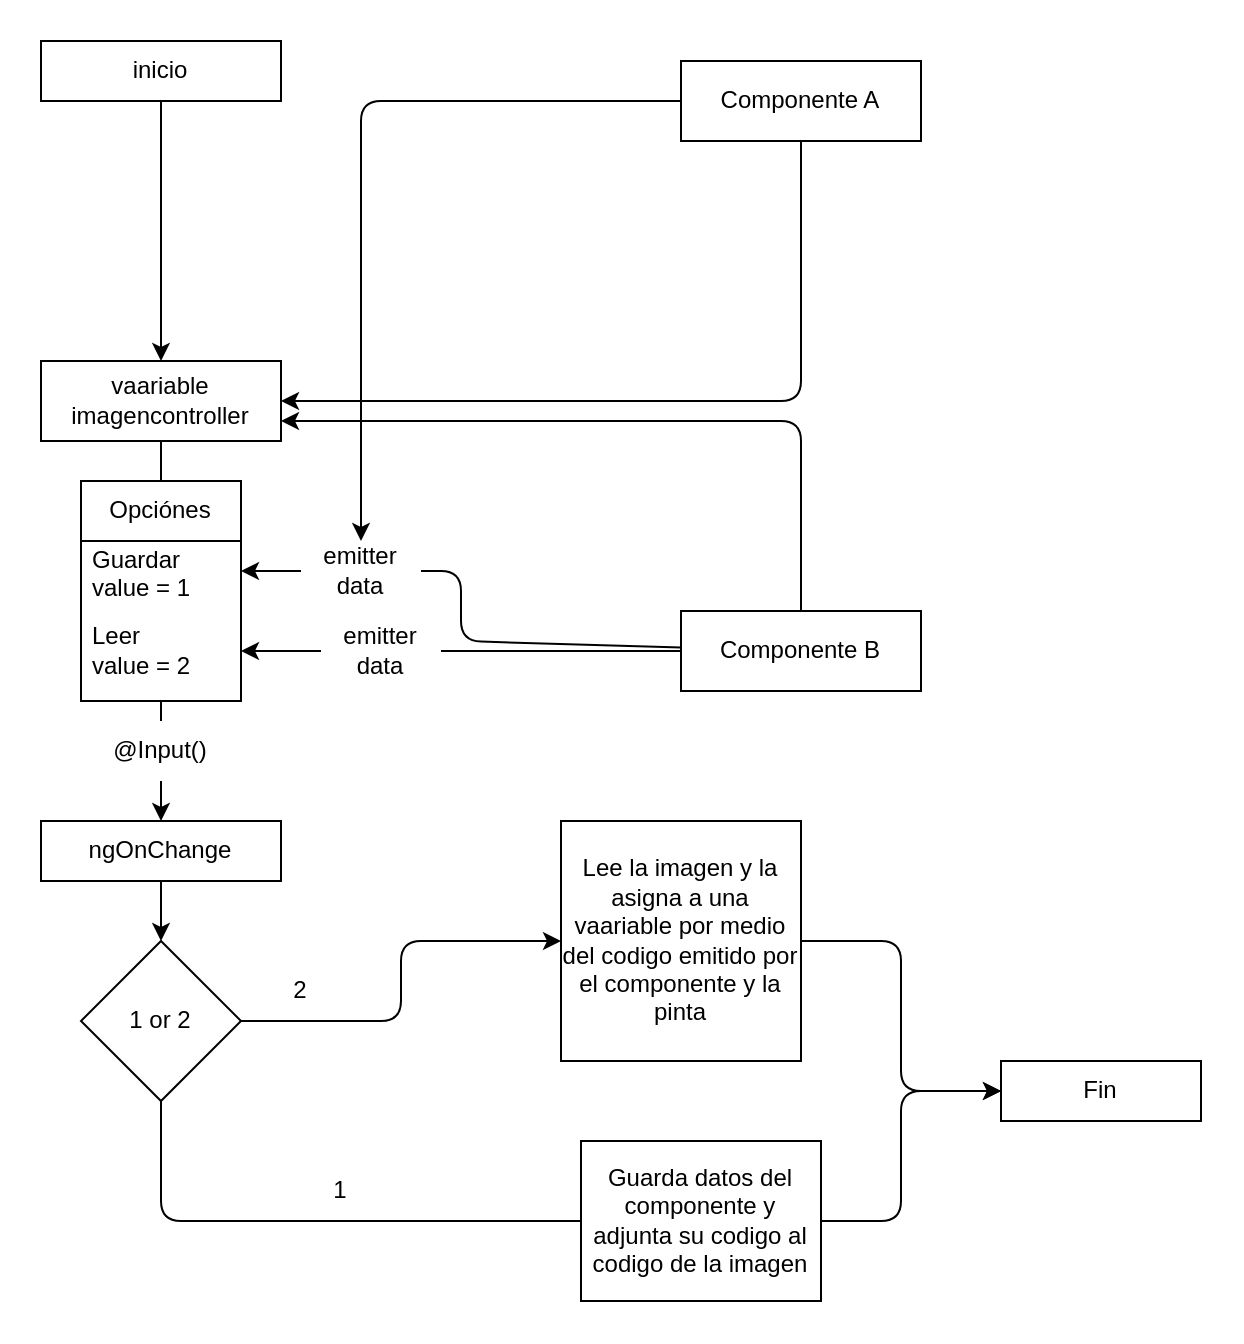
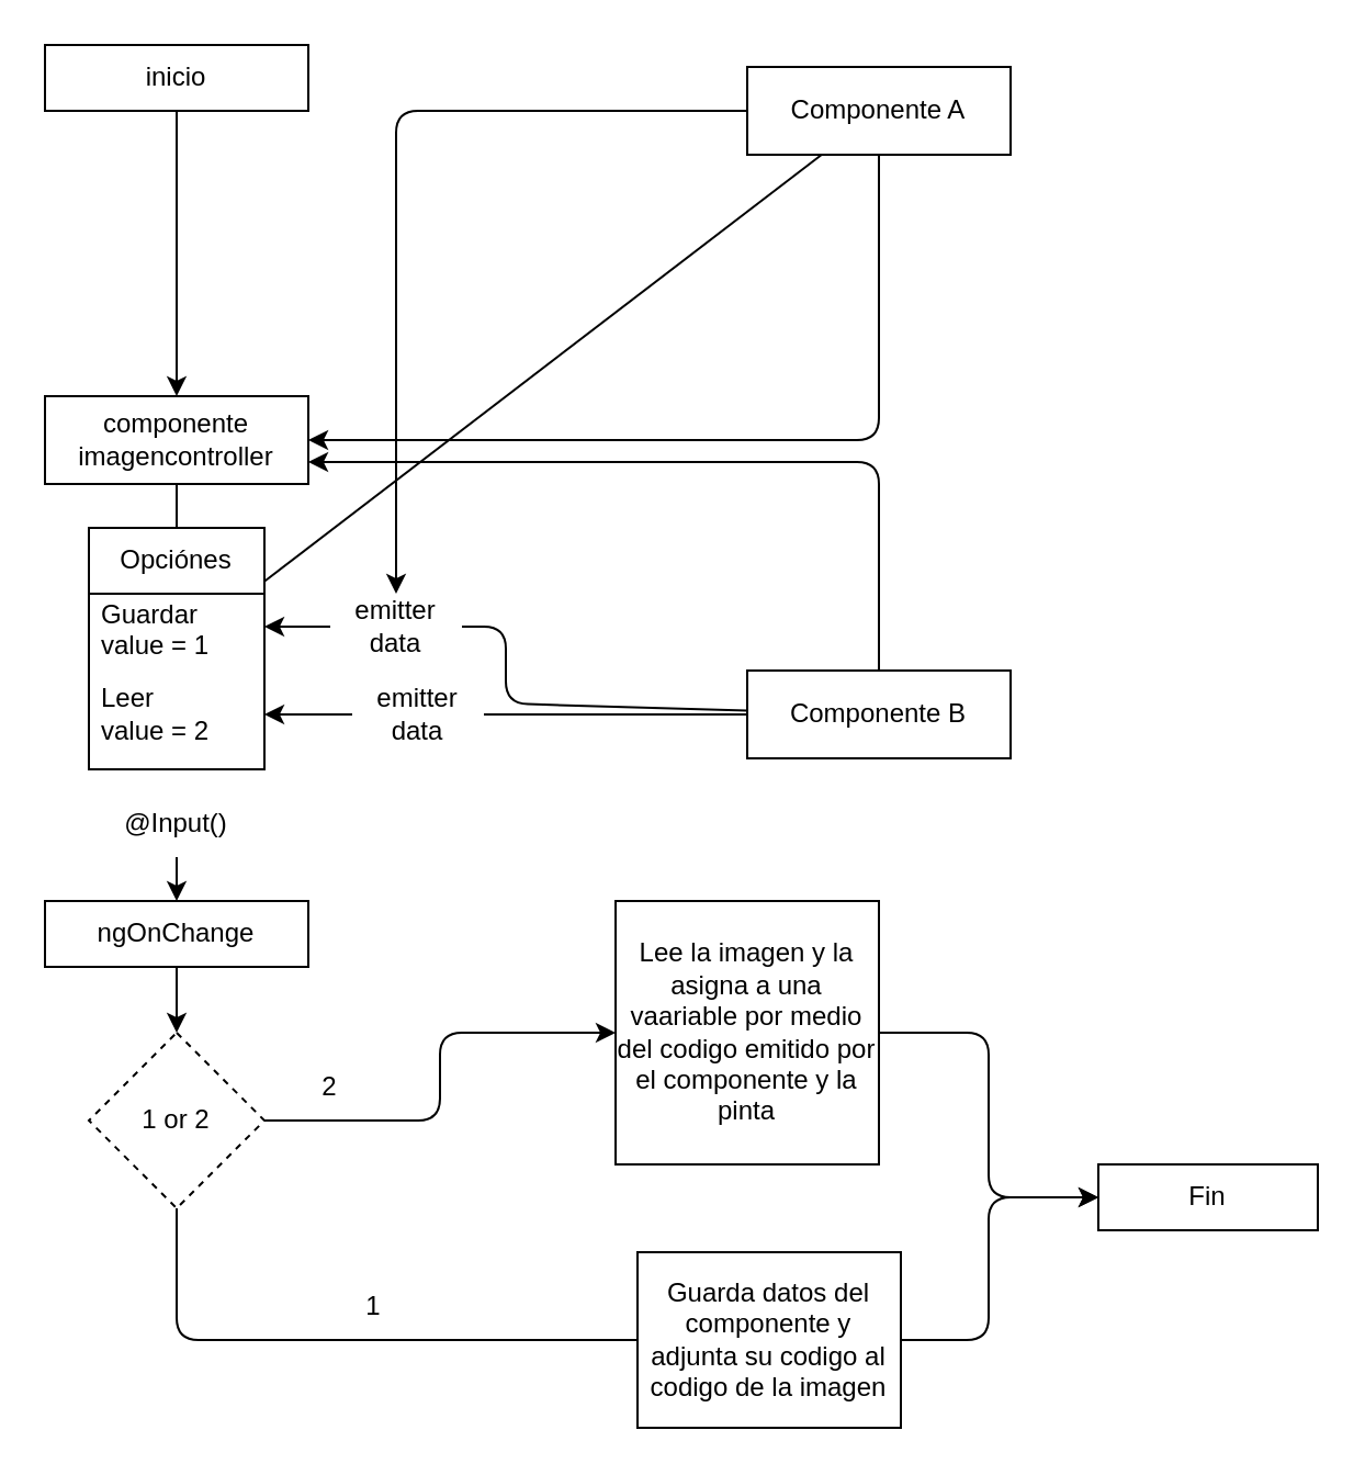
- <mxCell id="5" value="vaariable imagencontroller" style="rounded=0;whiteSpace=wrap;html=1;" parent="1" vertex="1"><mxGeometry x="20" y="180" width="120" height="40" as="geometry" /></mxCell>
+ <mxCell id="5" value="componente imagencontroller" style="rounded=0;whiteSpace=wrap;html=1;" parent="1" vertex="1"><mxGeometry x="20" y="180" width="120" height="40" as="geometry" /></mxCell>
- <mxCell id="32" value="" style="edgeStyle=none;html=1;entryX=0.5;entryY=0;entryDx=0;entryDy=0;endArrow=none;" parent="1" source="14" target="33" edge="1"><mxGeometry relative="1" as="geometry"><mxPoint x="80" y="350" as="sourcePoint" /><mxPoint x="80" y="410" as="targetPoint" /></mxGeometry></mxCell>
+ <mxCell id="32" value="" style="edgeStyle=none;html=1;endArrow=none;" parent="1" source="14" target="8" edge="1"><mxGeometry relative="1" as="geometry"><mxPoint x="80" y="350" as="sourcePoint" /><mxPoint x="80" y="410" as="targetPoint" /></mxGeometry></mxCell>
- <mxCell id="24" value="1 or 2" style="rhombus;whiteSpace=wrap;html=1;" parent="1" vertex="1"><mxGeometry x="40" y="470" width="80" height="80" as="geometry" /></mxCell>
+ <mxCell id="24" value="1 or 2" style="rhombus;whiteSpace=wrap;html=1;dashed=1;" parent="1" vertex="1"><mxGeometry x="40" y="470" width="80" height="80" as="geometry" /></mxCell>
